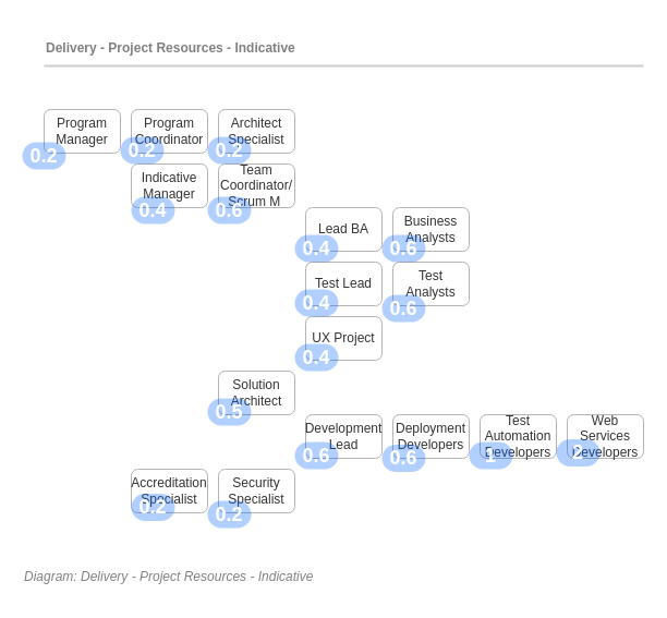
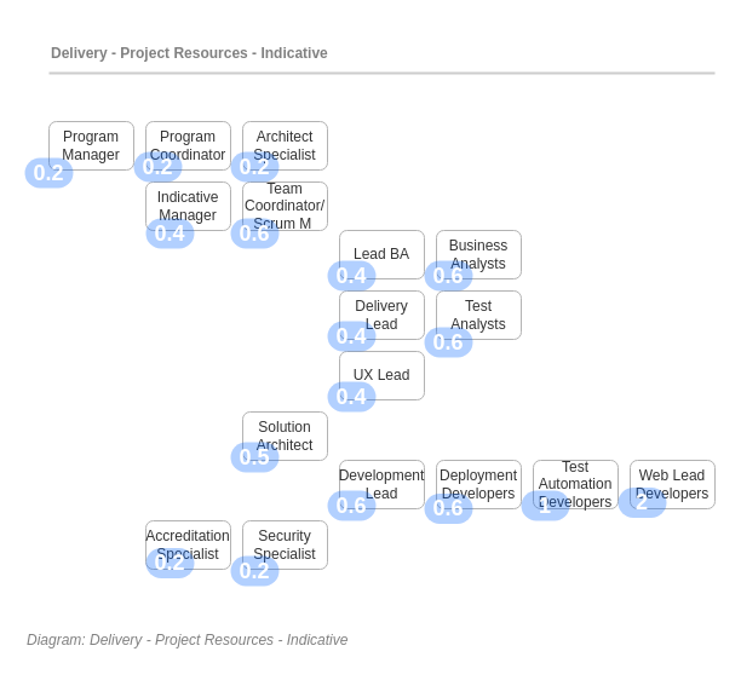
- <mxCell id="14" value="Test Lead" style="rounded=1;whiteSpace=wrap;html=1;shadow=0;glass=0;comic=0;strokeColor=#B3B3B3;fillColor=none;fontSize=12;align=center;fontColor=#333333;recursiveResize=0;container=1;collapsible=0;" vertex="1" parent="1"><mxGeometry x="280" y="240" width="70" height="40" as="geometry" /></mxCell>
+ <mxCell id="14" value="Delivery Lead" style="rounded=1;whiteSpace=wrap;html=1;shadow=0;glass=0;comic=0;strokeColor=#B3B3B3;fillColor=none;fontSize=12;align=center;fontColor=#333333;recursiveResize=0;container=1;collapsible=0;" vertex="1" parent="1"><mxGeometry x="280" y="240" width="70" height="40" as="geometry" /></mxCell>
- <mxCell id="13" value="UX Project" style="rounded=1;whiteSpace=wrap;html=1;shadow=0;glass=0;comic=0;strokeColor=#B3B3B3;fillColor=none;fontSize=12;align=center;fontColor=#333333;recursiveResize=0;container=1;collapsible=0;" vertex="1" parent="1"><mxGeometry x="280" y="290" width="70" height="40" as="geometry" /></mxCell>
+ <mxCell id="13" value="UX Lead" style="rounded=1;whiteSpace=wrap;html=1;shadow=0;glass=0;comic=0;strokeColor=#B3B3B3;fillColor=none;fontSize=12;align=center;fontColor=#333333;recursiveResize=0;container=1;collapsible=0;" vertex="1" parent="1"><mxGeometry x="280" y="290" width="70" height="40" as="geometry" /></mxCell>
- <mxCell id="6" value="Web Services Developers" style="rounded=1;whiteSpace=wrap;html=1;shadow=0;glass=0;comic=0;strokeColor=#B3B3B3;fillColor=none;fontSize=12;align=center;fontColor=#333333;recursiveResize=0;container=1;collapsible=0;" vertex="1" parent="1"><mxGeometry x="520" y="380" width="70" height="40" as="geometry" /></mxCell>
+ <mxCell id="6" value="Web Lead Developers" style="rounded=1;whiteSpace=wrap;html=1;shadow=0;glass=0;comic=0;strokeColor=#B3B3B3;fillColor=none;fontSize=12;align=center;fontColor=#333333;recursiveResize=0;container=1;collapsible=0;" vertex="1" parent="1"><mxGeometry x="520" y="380" width="70" height="40" as="geometry" /></mxCell>
